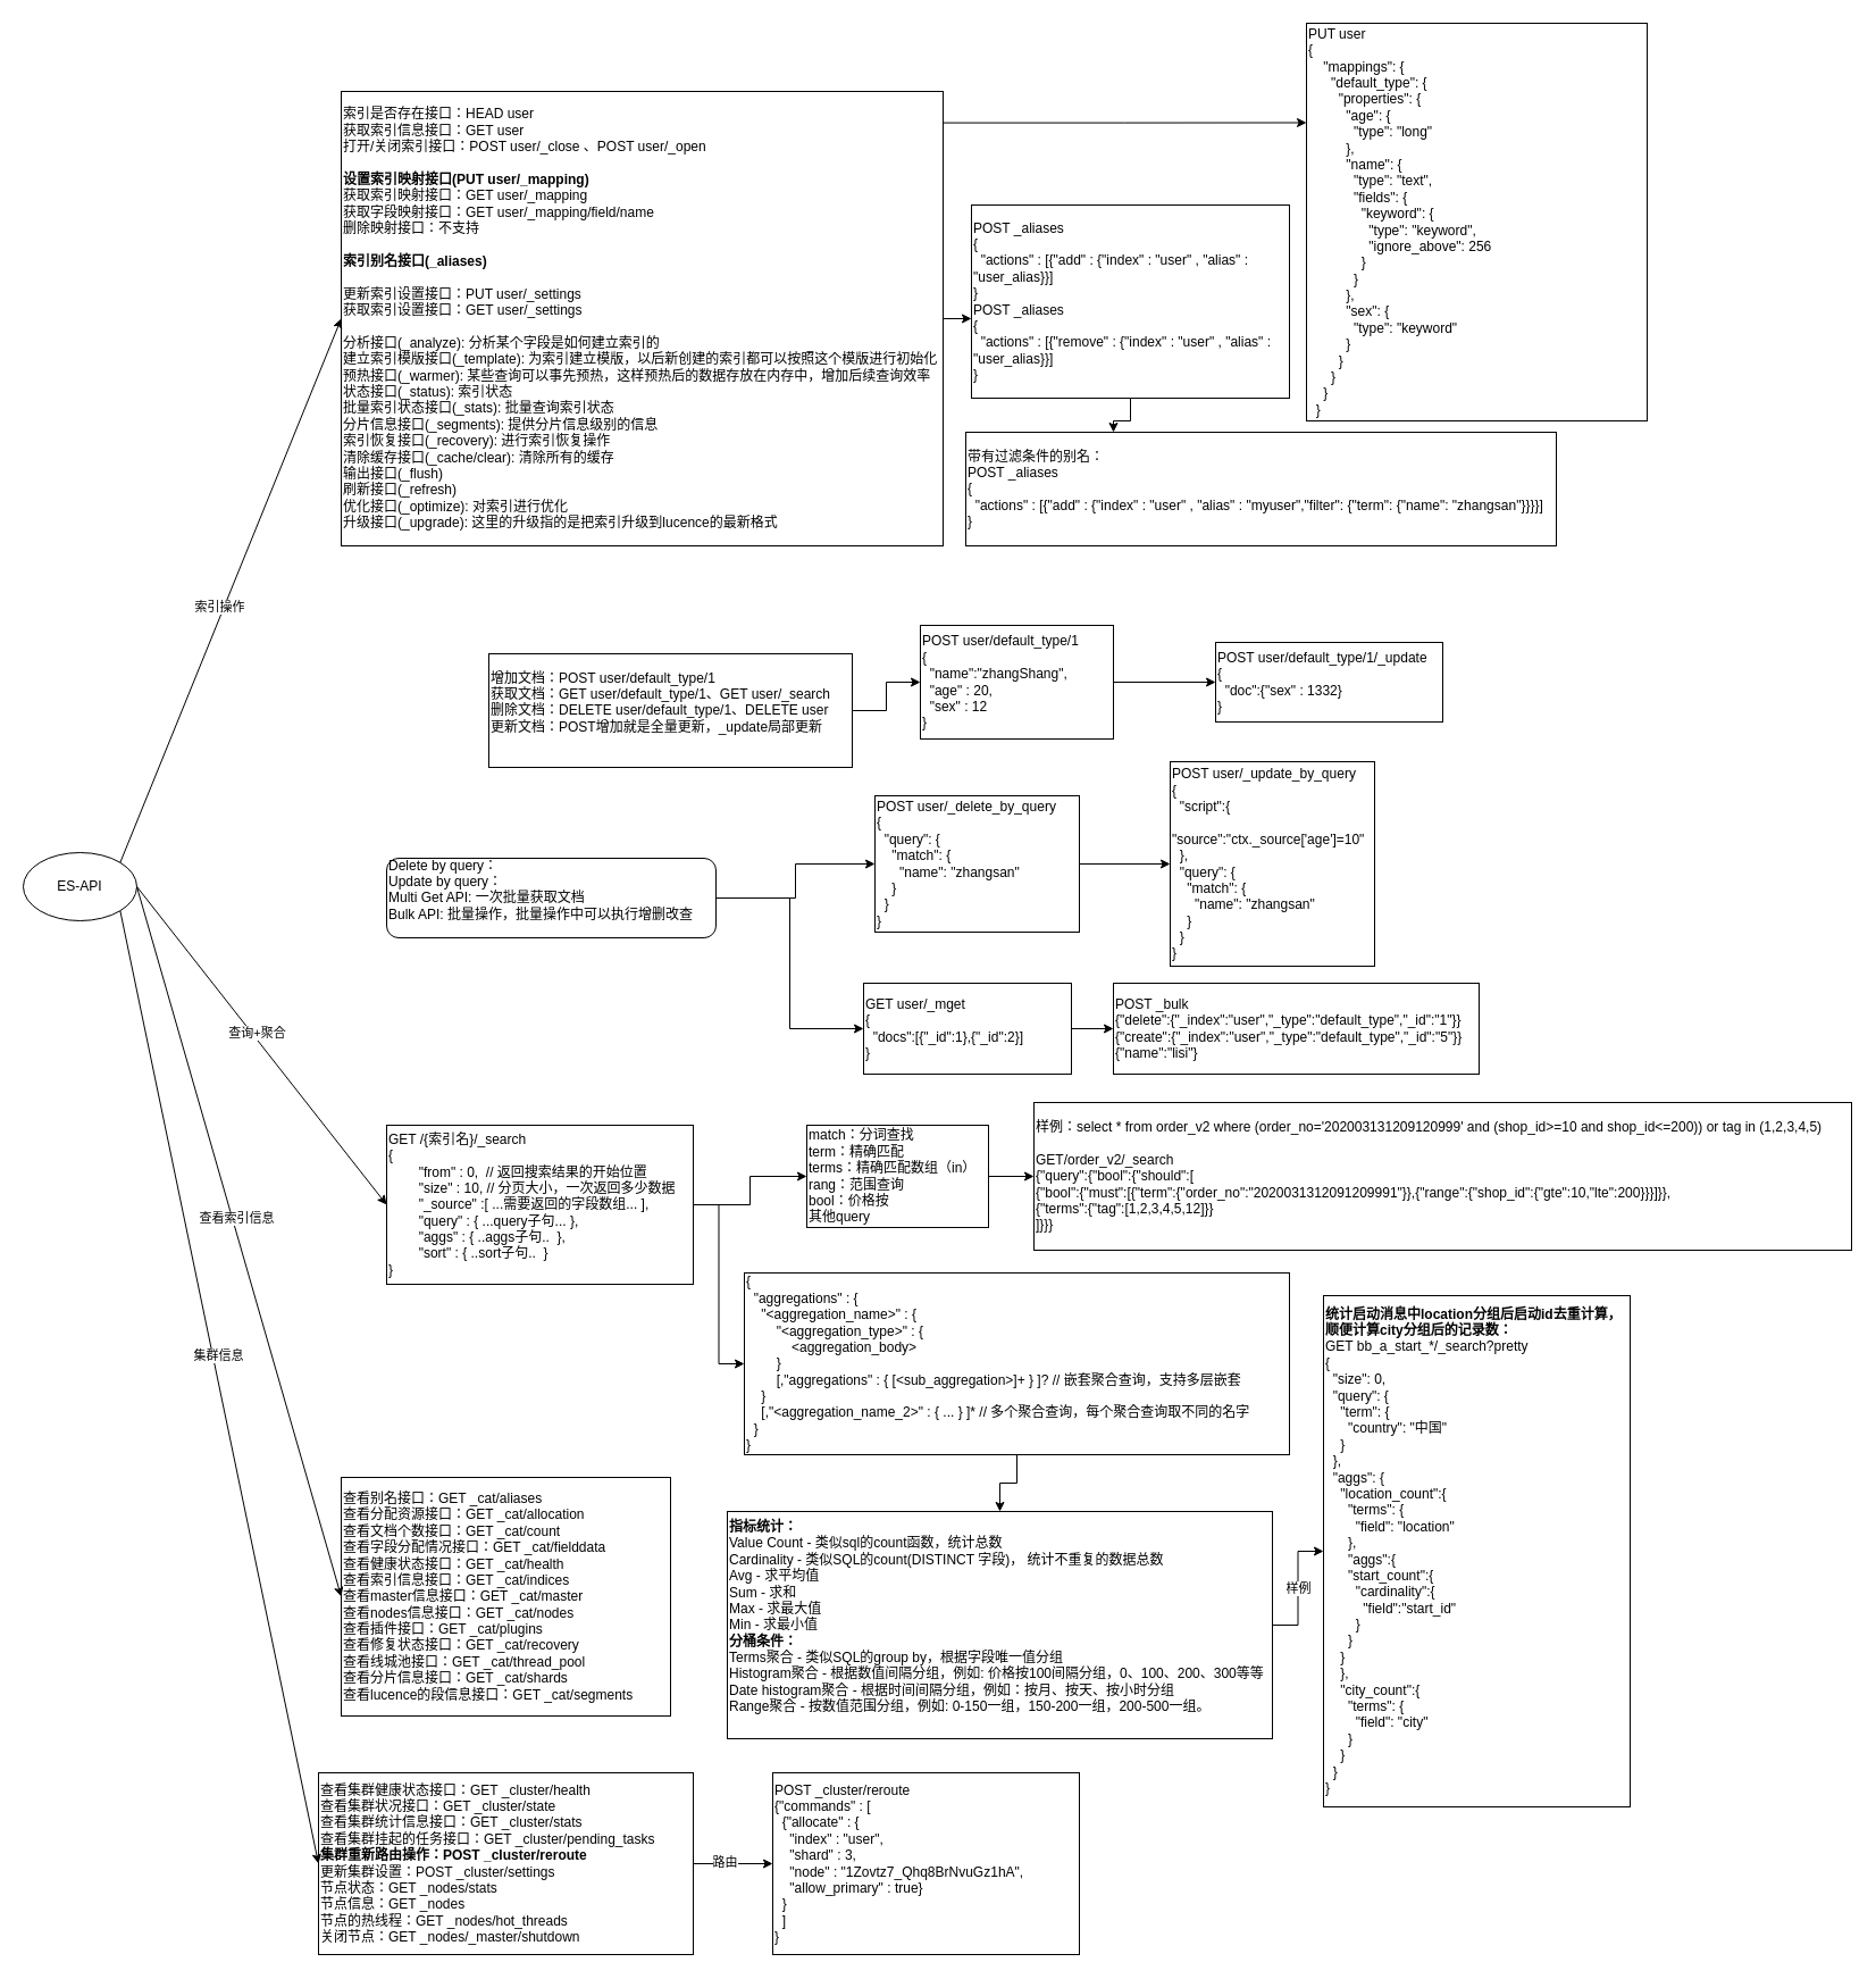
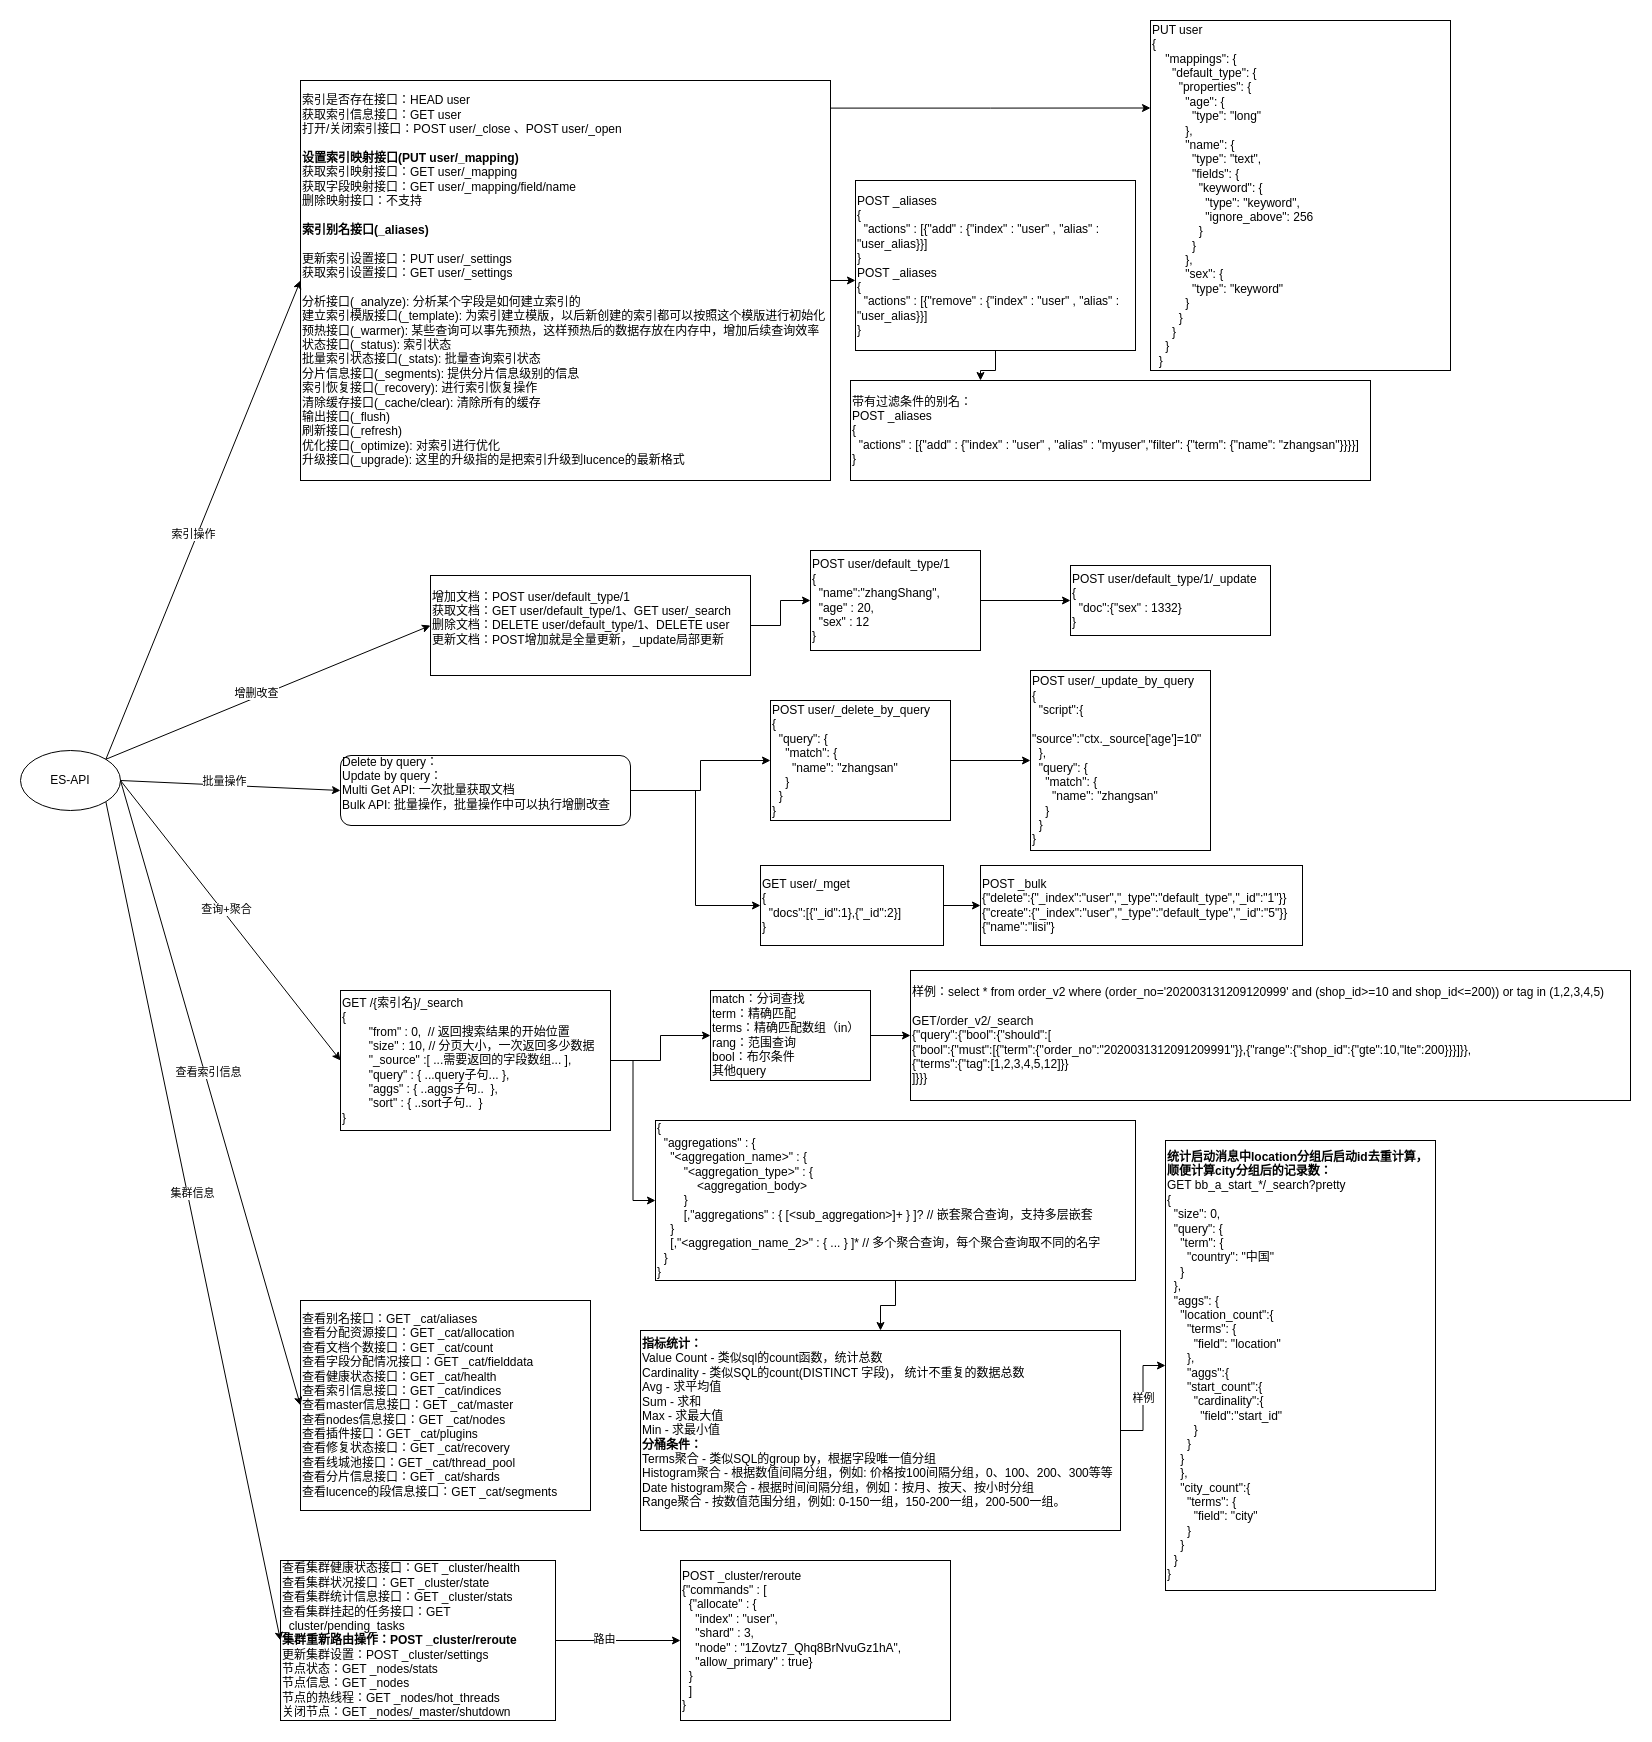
+ <mxCell id="5" value="" style="endArrow=classic;html=1;entryX=0;entryY=0.5;entryDx=0;entryDy=0;exitX=1;exitY=0;exitDx=0;exitDy=0;" edge="1" parent="1" source="2" target="4"><mxGeometry width="50" height="50" relative="1" as="geometry"><mxPoint x="150" y="710" as="sourcePoint" /><mxPoint x="200" y="660" as="targetPoint" /></mxGeometry></mxCell>
+ <mxCell id="6" value="增删改查" style="edgeLabel;html=1;align=center;verticalAlign=middle;resizable=0;points=[];" vertex="1" connectable="0" parent="5"><mxGeometry x="-0.065" y="4" relative="1" as="geometry"><mxPoint as="offset" /></mxGeometry></mxCell>
+ <mxCell id="19" value="" style="endArrow=classic;html=1;entryX=0;entryY=0.5;entryDx=0;entryDy=0;exitX=1;exitY=0.5;exitDx=0;exitDy=0;" edge="1" parent="1" source="2" target="14"><mxGeometry width="50" height="50" relative="1" as="geometry"><mxPoint x="130" y="800" as="sourcePoint" /><mxPoint x="320" y="760" as="targetPoint" /></mxGeometry></mxCell>
+ <mxCell id="20" value="批量操作" style="edgeLabel;html=1;align=center;verticalAlign=middle;resizable=0;points=[];" vertex="1" connectable="0" parent="19"><mxGeometry x="-0.065" y="4" relative="1" as="geometry"><mxPoint as="offset" /></mxGeometry></mxCell>
- <mxCell id="45" value="match：分词查找&lt;br&gt;term：精确匹配&lt;br&gt;terms：精确匹配数组（in）&lt;br&gt;rang：范围查询&lt;br&gt;bool：价格按&lt;br&gt;其他query" style="rounded=0;whiteSpace=wrap;html=1;align=left;" vertex="1" parent="1"><mxGeometry x="710" y="990" width="160" height="90" as="geometry" /></mxCell>
+ <mxCell id="45" value="match：分词查找&lt;br&gt;term：精确匹配&lt;br&gt;terms：精确匹配数组（in）&lt;br&gt;rang：范围查询&lt;br&gt;bool：布尔条件&lt;br&gt;其他query" style="rounded=0;whiteSpace=wrap;html=1;align=left;" vertex="1" parent="1"><mxGeometry x="710" y="990" width="160" height="90" as="geometry" /></mxCell>
- <mxCell id="27" value="&lt;div&gt;查看集群健康状态接口：GET _cluster/health&lt;/div&gt;&lt;div&gt;查看集群状况接口：GET _cluster/state&lt;/div&gt;&lt;div&gt;查看集群统计信息接口：GET _cluster/stats&lt;/div&gt;&lt;div&gt;查看集群挂起的任务接口：GET _cluster/pending_tasks&lt;/div&gt;&lt;div&gt;&lt;b&gt;集群重新路由操作：POST _cluster/reroute&lt;/b&gt;&lt;/div&gt;&lt;div&gt;更新集群设置：POST _cluster/settings&lt;/div&gt;&lt;div&gt;节点状态：GET _nodes/stats&lt;/div&gt;&lt;div&gt;节点信息：GET _nodes&lt;/div&gt;&lt;div&gt;节点的热线程：GET _nodes/hot_threads&lt;/div&gt;&lt;div&gt;关闭节点：GET _nodes/_master/shutdown&lt;/div&gt;" style="rounded=0;whiteSpace=wrap;html=1;align=left;" vertex="1" parent="1"><mxGeometry x="280" y="1560" width="330" height="160" as="geometry" /></mxCell>
+ <mxCell id="27" value="&lt;div&gt;查看集群健康状态接口：GET _cluster/health&lt;/div&gt;&lt;div&gt;查看集群状况接口：GET _cluster/state&lt;/div&gt;&lt;div&gt;查看集群统计信息接口：GET _cluster/stats&lt;/div&gt;&lt;div&gt;查看集群挂起的任务接口：GET _cluster/pending_tasks&lt;/div&gt;&lt;div&gt;&lt;b&gt;集群重新路由操作：POST _cluster/reroute&lt;/b&gt;&lt;/div&gt;&lt;div&gt;更新集群设置：POST _cluster/settings&lt;/div&gt;&lt;div&gt;节点状态：GET _nodes/stats&lt;/div&gt;&lt;div&gt;节点信息：GET _nodes&lt;/div&gt;&lt;div&gt;节点的热线程：GET _nodes/hot_threads&lt;/div&gt;&lt;div&gt;关闭节点：GET _nodes/_master/shutdown&lt;/div&gt;" style="rounded=0;whiteSpace=wrap;html=1;align=left;" vertex="1" parent="1"><mxGeometry x="280" y="1560" width="275" height="160" as="geometry" /></mxCell>
